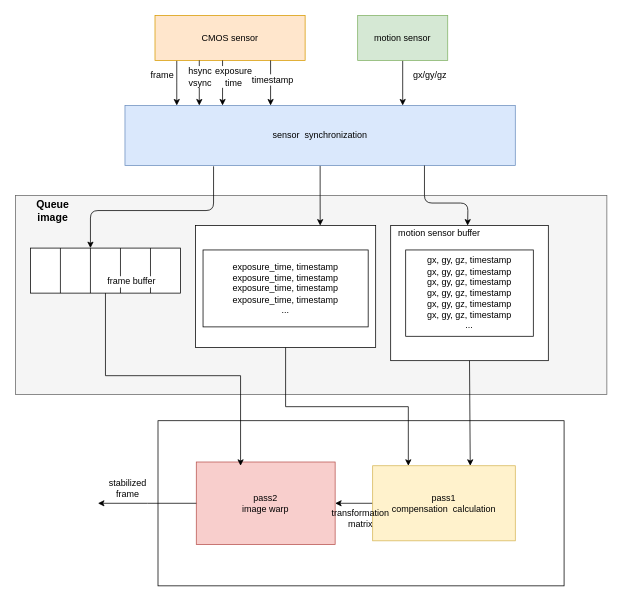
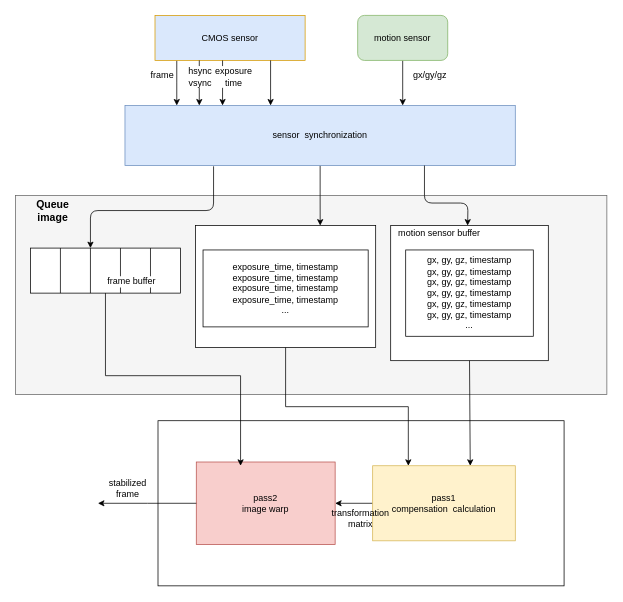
- <mxCell id="5" value="CMOS sensor" style="rounded=0;whiteSpace=wrap;html=1;fillColor=#ffe6cc;strokeColor=#d79b00;" parent="1" vertex="1"><mxGeometry x="206" y="20" width="200" height="60" as="geometry" /></mxCell>
+ <mxCell id="5" value="CMOS sensor" style="rounded=0;whiteSpace=wrap;html=1;fillColor=#dae8fc;strokeColor=#d79b00;" parent="1" vertex="1"><mxGeometry x="206" y="20" width="200" height="60" as="geometry" /></mxCell>
- <mxCell id="7" value="motion sensor" style="rounded=0;whiteSpace=wrap;html=1;fillColor=#d5e8d4;strokeColor=#82b366;" parent="1" vertex="1"><mxGeometry x="476" y="20" width="120" height="60" as="geometry" /></mxCell>
+ <mxCell id="7" value="motion sensor" style="whiteSpace=wrap;html=1;fillColor=#d5e8d4;strokeColor=#82b366;rounded=1;" parent="1" vertex="1"><mxGeometry x="476" y="20" width="120" height="60" as="geometry" /></mxCell>
- <mxCell id="17" value="timestamp" style="text;html=1;strokeColor=none;fillColor=none;align=center;verticalAlign=middle;whiteSpace=wrap;rounded=0;labelBackgroundColor=#ffffff;" parent="1" vertex="1"><mxGeometry x="343" y="96" width="40" height="20" as="geometry" /></mxCell>
